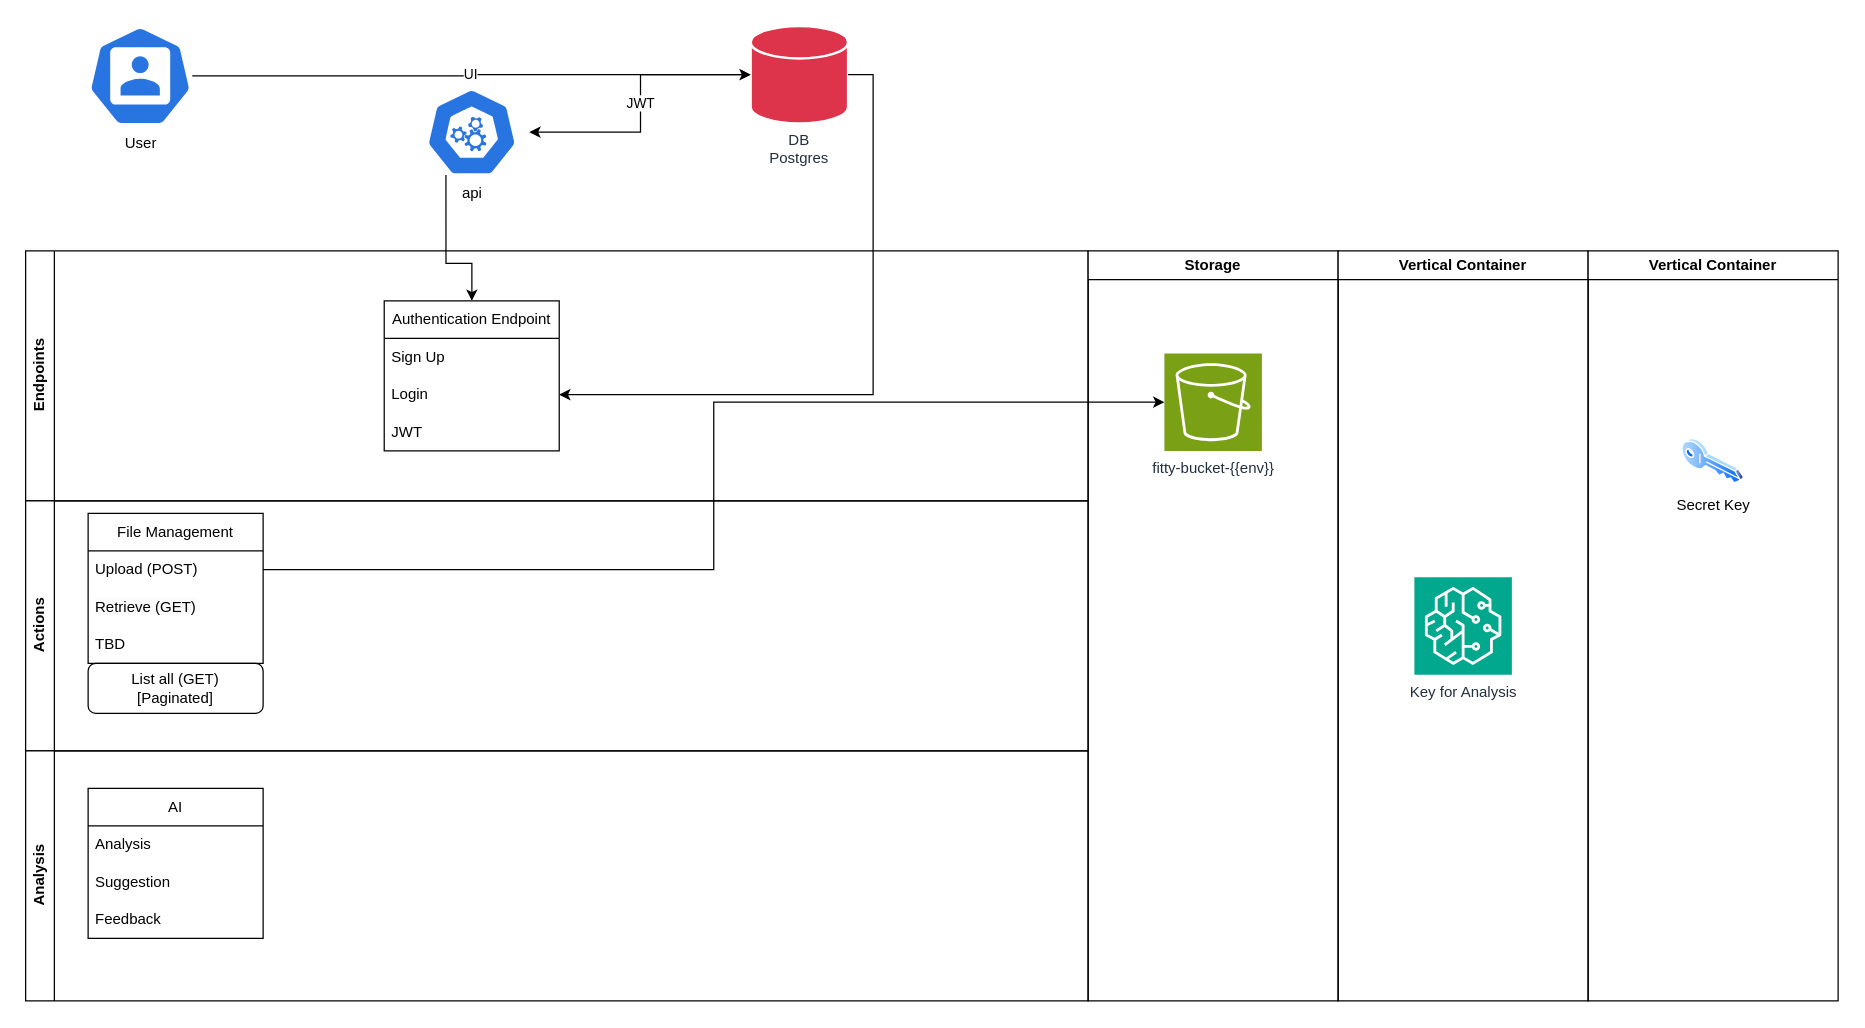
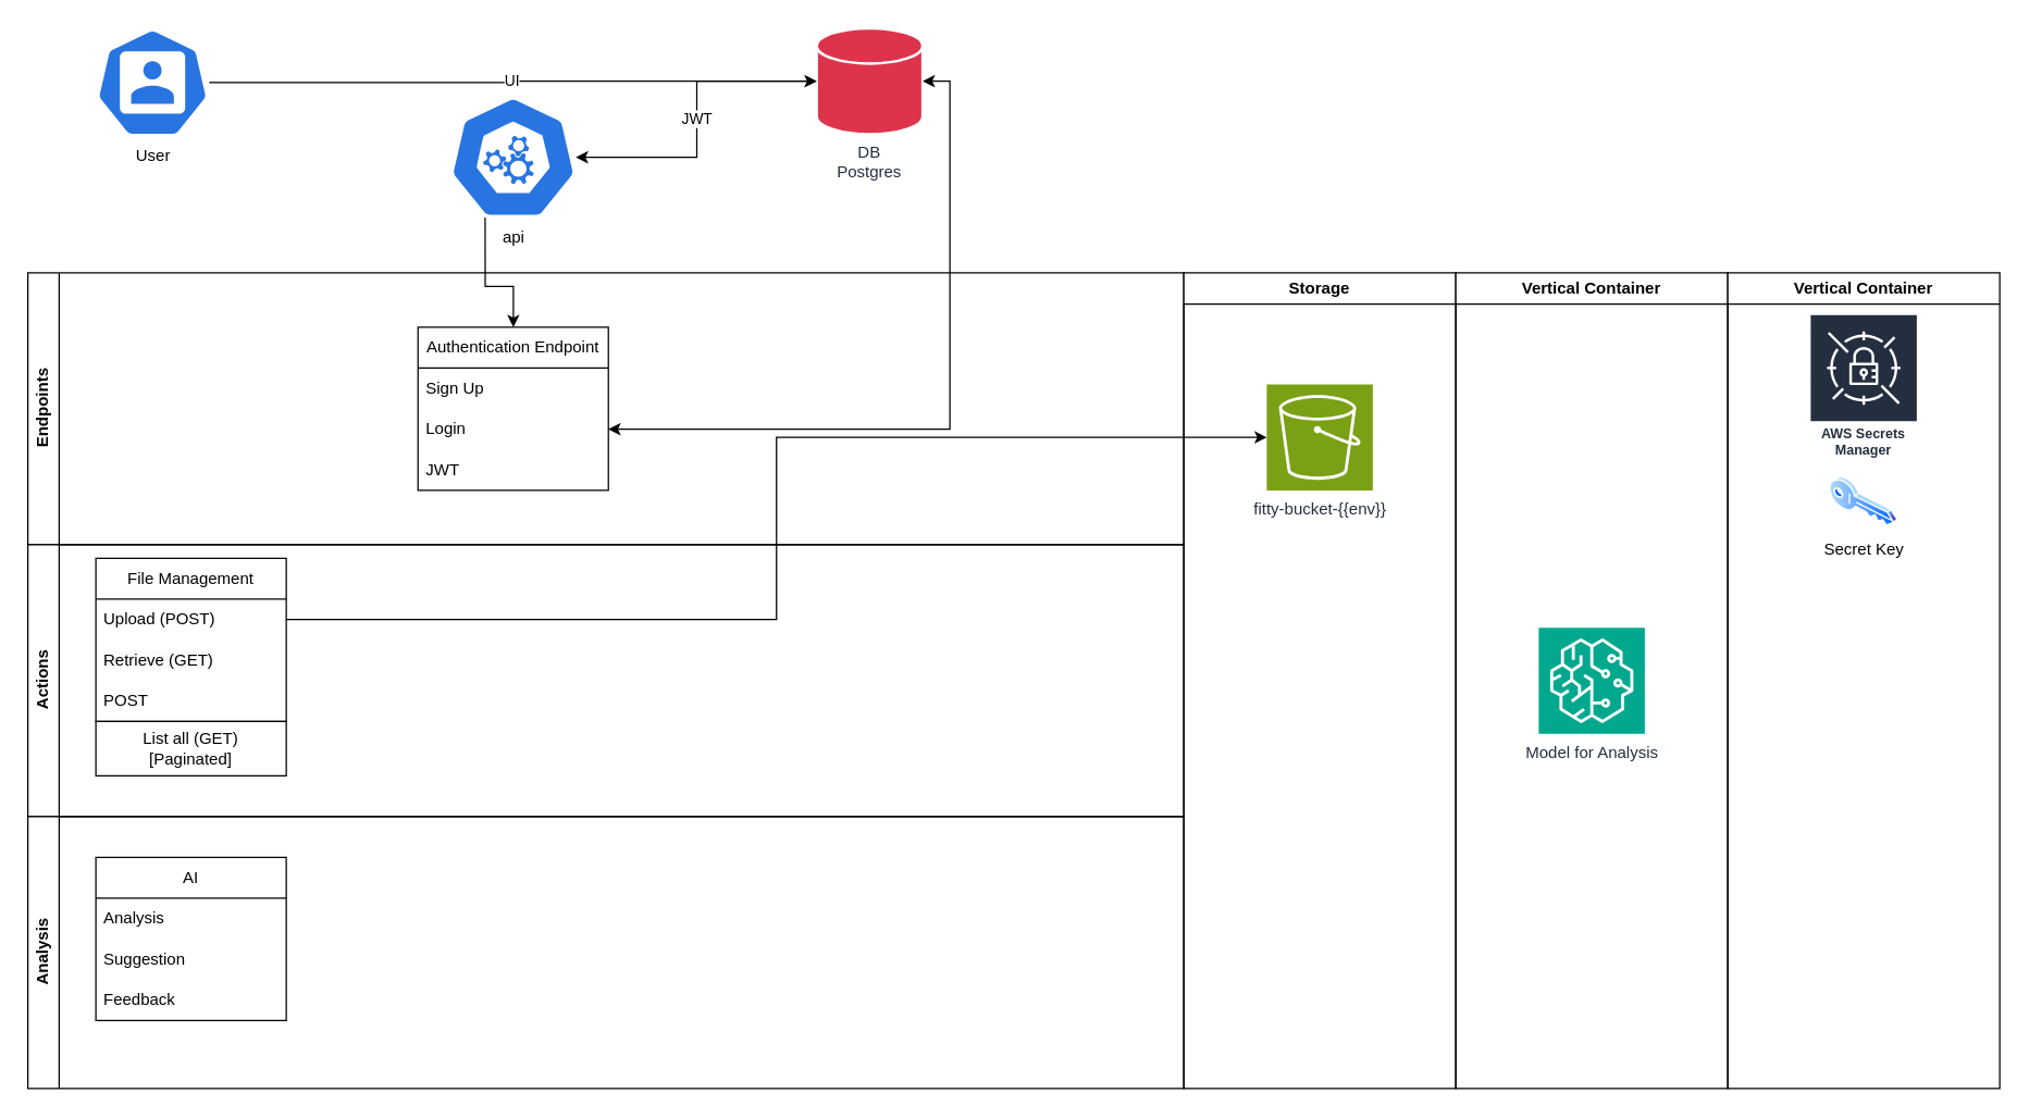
- <mxCell id="24" style="edgeStyle=orthogonalEdgeStyle;rounded=0;orthogonalLoop=1;jettySize=auto;html=1;entryX=1;entryY=0.5;entryDx=0;entryDy=0;entryPerimeter=0;startArrow=classic;startFill=1;endArrow=none;" parent="1" source="11" target="5" edge="1"><mxGeometry relative="1" as="geometry" /></mxCell>
+ <mxCell id="24" style="edgeStyle=orthogonalEdgeStyle;rounded=0;orthogonalLoop=1;jettySize=auto;html=1;entryX=1;entryY=0.5;entryDx=0;entryDy=0;entryPerimeter=0;startArrow=classic;startFill=1;" parent="1" source="11" target="5" edge="1"><mxGeometry relative="1" as="geometry" /></mxCell>
- <mxCell id="3" value="api" style="aspect=fixed;sketch=0;html=1;dashed=0;whitespace=wrap;verticalLabelPosition=bottom;verticalAlign=top;fillColor=#2875E2;strokeColor=#ffffff;points=[[0.005,0.63,0],[0.1,0.2,0],[0.9,0.2,0],[0.5,0,0],[0.995,0.63,0],[0.72,0.99,0],[0.5,1,0],[0.28,0.99,0]];shape=mxgraph.kubernetes.icon2;prIcon=api" parent="1" vertex="1"><mxGeometry x="330" y="70" width="93.75" height="70" as="geometry" /></mxCell>
+ <mxCell id="3" value="api" style="aspect=fixed;sketch=0;html=1;dashed=0;whitespace=wrap;verticalLabelPosition=bottom;verticalAlign=top;fillColor=#2875E2;strokeColor=#ffffff;points=[[0.005,0.63,0],[0.1,0.2,0],[0.9,0.2,0],[0.5,0,0],[0.995,0.63,0],[0.72,0.99,0],[0.5,1,0],[0.28,0.99,0]];shape=mxgraph.kubernetes.icon2;prIcon=api" parent="1" vertex="1"><mxGeometry x="330" y="70" width="93.75" height="90" as="geometry" /></mxCell>
+ <mxCell id="32" value="AWS Secrets Manager" style="sketch=0;outlineConnect=0;fontColor=#232F3E;gradientColor=none;strokeColor=#ffffff;fillColor=#232F3E;dashed=0;verticalLabelPosition=middle;verticalAlign=bottom;align=center;html=1;whiteSpace=wrap;fontSize=10;fontStyle=1;spacing=3;shape=mxgraph.aws4.productIcon;prIcon=mxgraph.aws4.secrets_manager;" vertex="1" parent="30"><mxGeometry x="60" y="30" width="80" height="110" as="geometry" /></mxCell>
- <mxCell id="17" value="TBD" style="text;strokeColor=none;fillColor=none;align=left;verticalAlign=middle;spacingLeft=4;spacingRight=4;overflow=hidden;points=[[0,0.5],[1,0.5]];portConstraint=eastwest;rotatable=0;whiteSpace=wrap;html=1;" parent="14" vertex="1"><mxGeometry y="90" width="140" height="30" as="geometry" /></mxCell>
+ <mxCell id="17" value="POST" style="text;strokeColor=none;fillColor=none;align=left;verticalAlign=middle;spacingLeft=4;spacingRight=4;overflow=hidden;points=[[0,0.5],[1,0.5]];portConstraint=eastwest;rotatable=0;whiteSpace=wrap;html=1;" parent="14" vertex="1"><mxGeometry y="90" width="140" height="30" as="geometry" /></mxCell>
- <mxCell id="18" value="List all (GET)&lt;div&gt;[Paginated]&lt;/div&gt;" style="whiteSpace=wrap;html=1;rounded=1;" parent="13" vertex="1"><mxGeometry x="50" y="130" width="140" height="40" as="geometry" /></mxCell>
+ <mxCell id="18" value="List all (GET)&lt;div&gt;[Paginated]&lt;/div&gt;" style="rounded=0;whiteSpace=wrap;html=1;" parent="13" vertex="1"><mxGeometry x="50" y="130" width="140" height="40" as="geometry" /></mxCell>
- <mxCell id="29" value="Key for Analysis" style="sketch=0;points=[[0,0,0],[0.25,0,0],[0.5,0,0],[0.75,0,0],[1,0,0],[0,1,0],[0.25,1,0],[0.5,1,0],[0.75,1,0],[1,1,0],[0,0.25,0],[0,0.5,0],[0,0.75,0],[1,0.25,0],[1,0.5,0],[1,0.75,0]];outlineConnect=0;fontColor=#232F3E;fillColor=#01A88D;strokeColor=#ffffff;dashed=0;verticalLabelPosition=bottom;verticalAlign=top;align=center;html=1;fontSize=12;fontStyle=0;aspect=fixed;shape=mxgraph.aws4.resourceIcon;resIcon=mxgraph.aws4.sagemaker;" parent="28" vertex="1"><mxGeometry x="61" y="261" width="78" height="78" as="geometry" /></mxCell>
+ <mxCell id="29" value="Model for Analysis" style="sketch=0;points=[[0,0,0],[0.25,0,0],[0.5,0,0],[0.75,0,0],[1,0,0],[0,1,0],[0.25,1,0],[0.5,1,0],[0.75,1,0],[1,1,0],[0,0.25,0],[0,0.5,0],[0,0.75,0],[1,0.25,0],[1,0.5,0],[1,0.75,0]];outlineConnect=0;fontColor=#232F3E;fillColor=#01A88D;strokeColor=#ffffff;dashed=0;verticalLabelPosition=bottom;verticalAlign=top;align=center;html=1;fontSize=12;fontStyle=0;aspect=fixed;shape=mxgraph.aws4.resourceIcon;resIcon=mxgraph.aws4.sagemaker;" parent="28" vertex="1"><mxGeometry x="61" y="261" width="78" height="78" as="geometry" /></mxCell>
